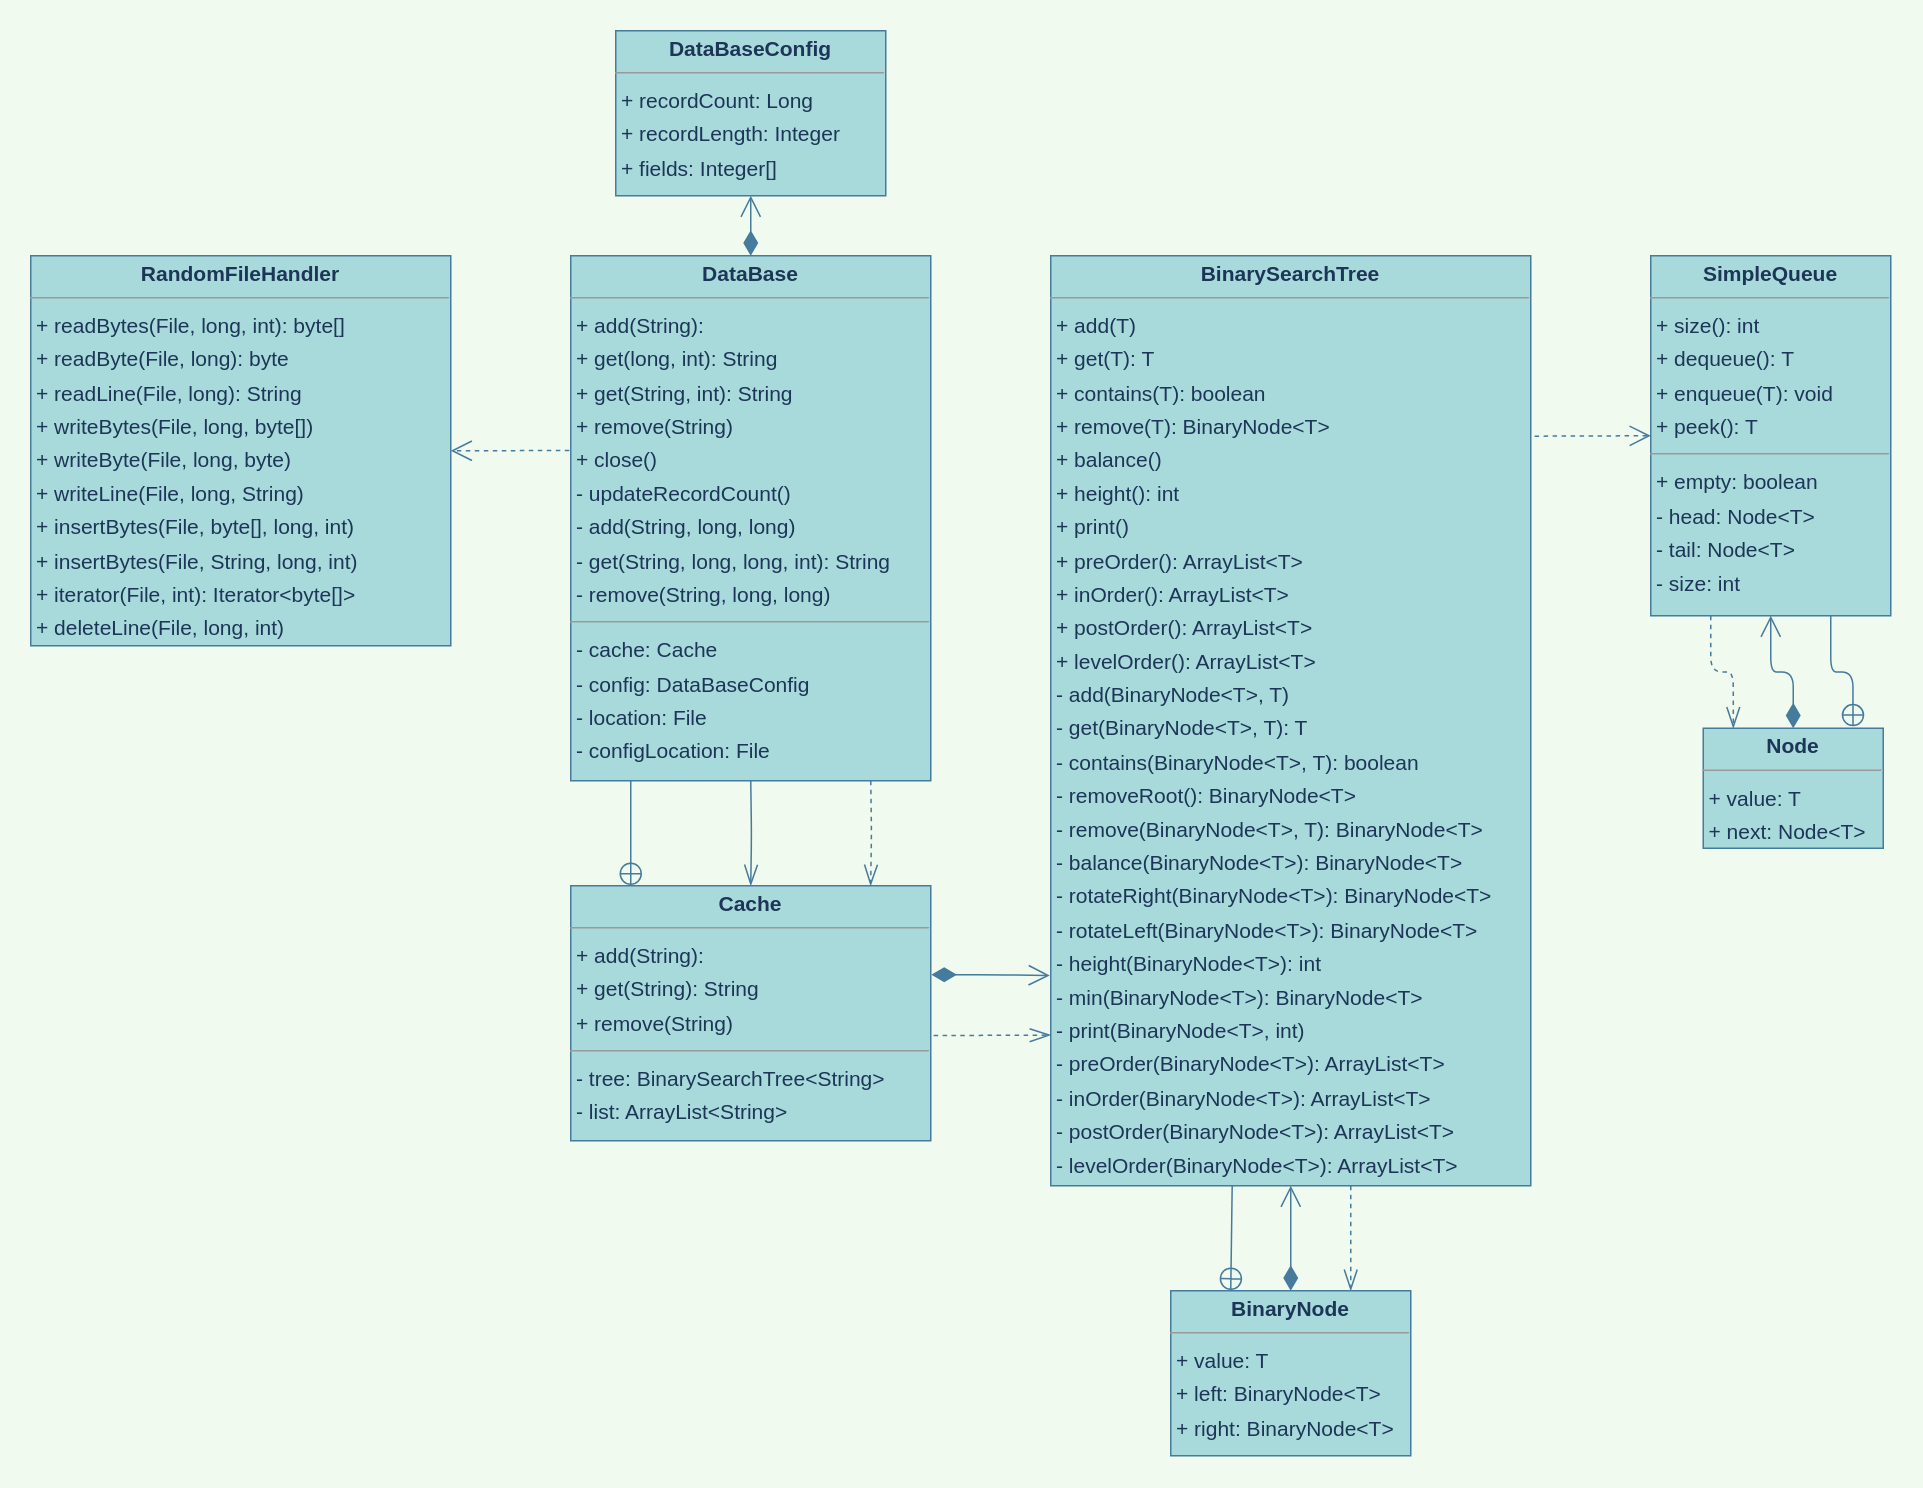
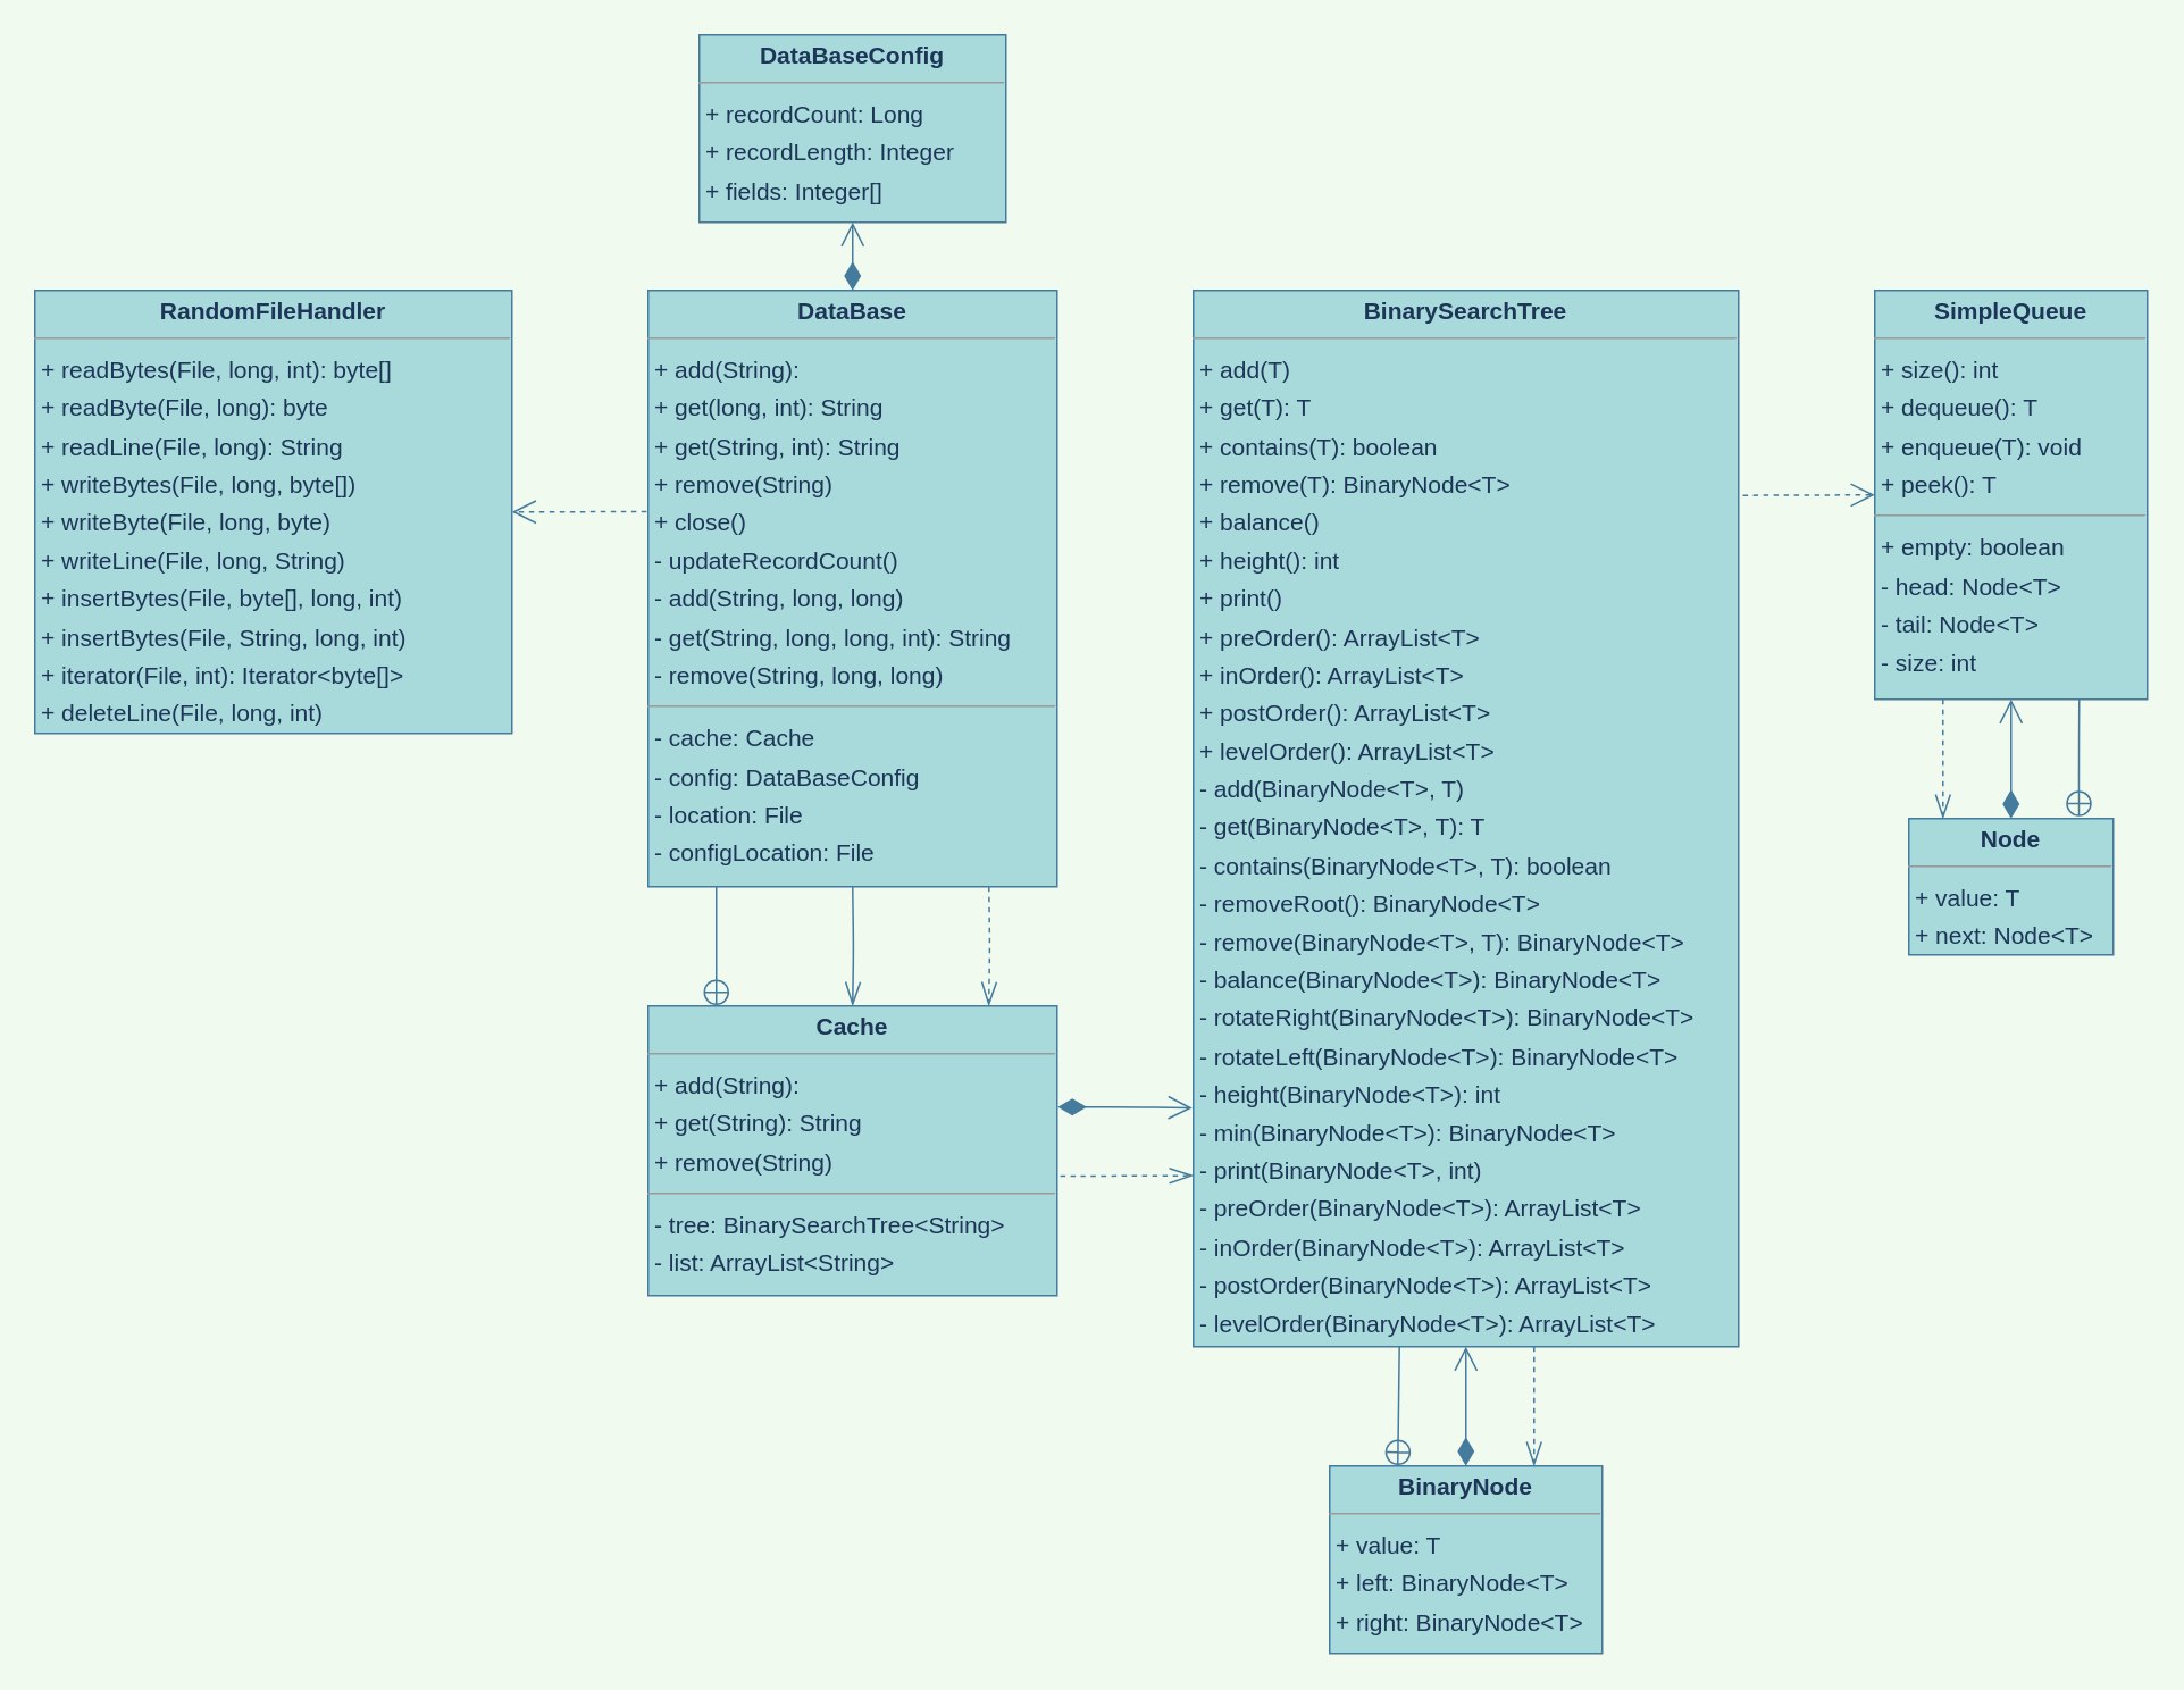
- <mxCell id="21" value="&lt;p style=&quot;margin:0px;margin-top:4px;text-align:center;&quot;&gt;&lt;b&gt;Node&lt;/b&gt;&lt;br&gt;&lt;/p&gt;&lt;hr size=&quot;1&quot;&gt;&lt;p style=&quot;margin:0 0 0 4px;line-height:1.6;&quot;&gt;+ value: T&lt;/p&gt;&lt;p style=&quot;margin:0 0 0 4px;line-height:1.6;&quot;&gt;+ next: Node&amp;lt;T&amp;gt;&lt;br&gt;&lt;/p&gt;" style="verticalAlign=top;align=left;overflow=fill;fontSize=14;fontFamily=Helvetica;html=1;rounded=0;shadow=0;comic=0;labelBackgroundColor=none;strokeWidth=1;fillColor=#A8DADC;strokeColor=#457B9D;fontColor=#1D3557;" parent="1" vertex="1"><mxGeometry x="1135" y="485" width="120" height="80" as="geometry" /></mxCell>
+ <mxCell id="21" value="&lt;p style=&quot;margin:0px;margin-top:4px;text-align:center;&quot;&gt;&lt;b&gt;Node&lt;/b&gt;&lt;br&gt;&lt;/p&gt;&lt;hr size=&quot;1&quot;&gt;&lt;p style=&quot;margin:0 0 0 4px;line-height:1.6;&quot;&gt;+ value: T&lt;/p&gt;&lt;p style=&quot;margin:0 0 0 4px;line-height:1.6;&quot;&gt;+ next: Node&amp;lt;T&amp;gt;&lt;br&gt;&lt;/p&gt;" style="verticalAlign=top;align=left;overflow=fill;fontSize=14;fontFamily=Helvetica;html=1;rounded=0;shadow=0;comic=0;labelBackgroundColor=none;strokeWidth=1;fillColor=#A8DADC;strokeColor=#457B9D;fontColor=#1D3557;" parent="1" vertex="1"><mxGeometry x="1120" y="480" width="120" height="80" as="geometry" /></mxCell>
